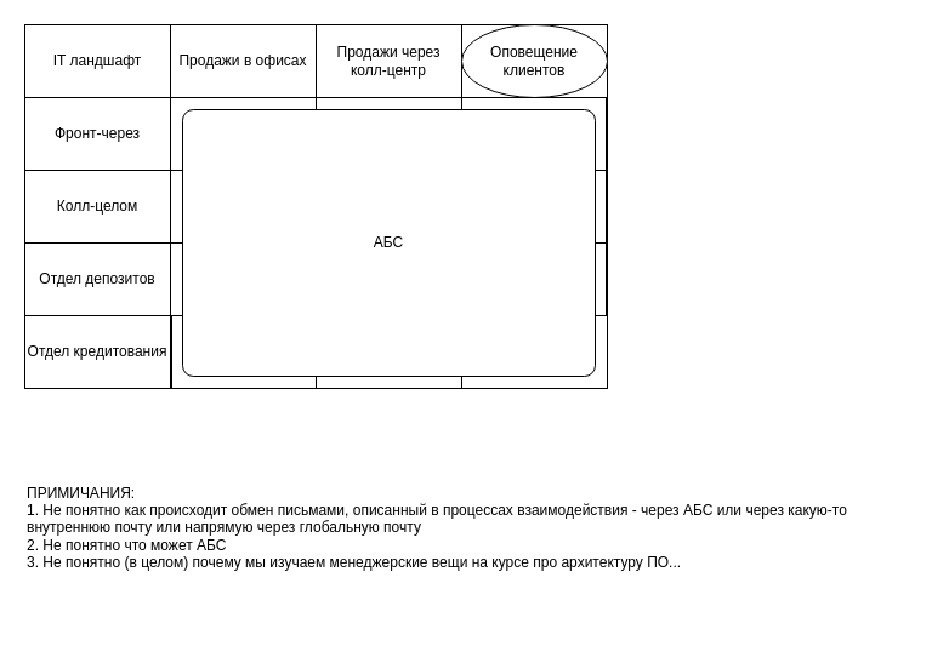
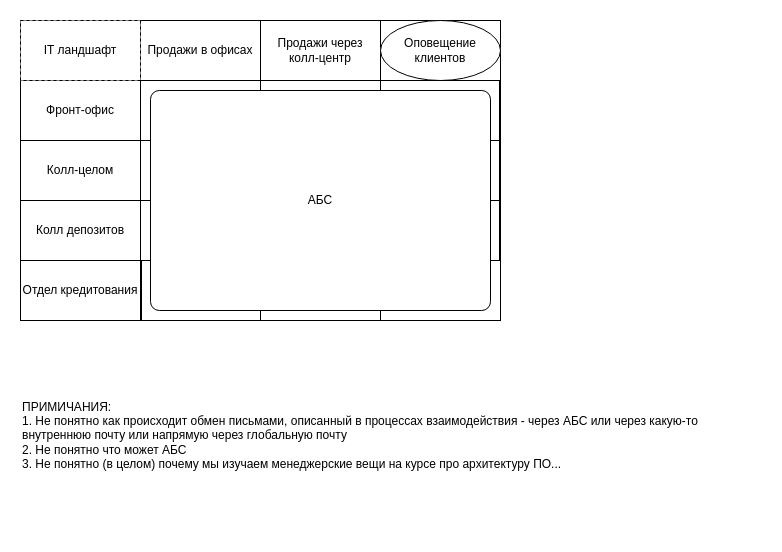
- <mxCell id="9" value="IT ландшафт" style="rounded=0;whiteSpace=wrap;html=1;" vertex="1" parent="1"><mxGeometry x="20" y="20" width="120" height="60" as="geometry" /></mxCell>
+ <mxCell id="9" value="IT ландшафт" style="rounded=0;whiteSpace=wrap;html=1;dashed=1;" vertex="1" parent="1"><mxGeometry x="20" y="20" width="120" height="60" as="geometry" /></mxCell>
- <mxCell id="4" value="Фронт-через" style="rounded=0;whiteSpace=wrap;html=1;" vertex="1" parent="1"><mxGeometry x="20" y="80" width="120" height="60" as="geometry" /></mxCell>
+ <mxCell id="4" value="Фронт-офис" style="rounded=0;whiteSpace=wrap;html=1;" vertex="1" parent="1"><mxGeometry x="20" y="80" width="120" height="60" as="geometry" /></mxCell>
- <mxCell id="6" value="Отдел депозитов" style="rounded=0;whiteSpace=wrap;html=1;" vertex="1" parent="1"><mxGeometry x="20" y="200" width="120" height="60" as="geometry" /></mxCell>
+ <mxCell id="6" value="Колл депозитов" style="rounded=0;whiteSpace=wrap;html=1;" vertex="1" parent="1"><mxGeometry x="20" y="200" width="120" height="60" as="geometry" /></mxCell>
